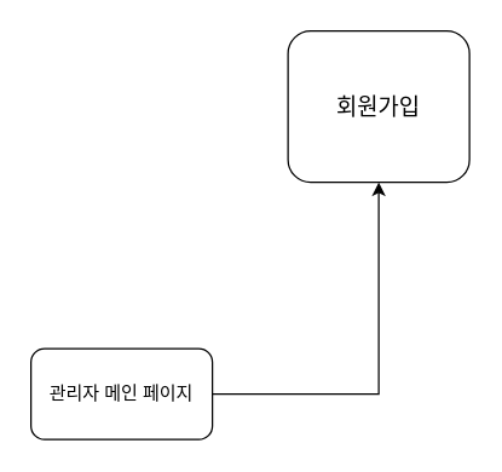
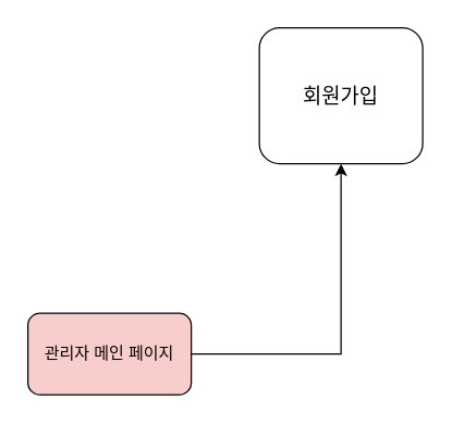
- <mxCell id="3" value="관리자 메인 페이지" style="rounded=1;whiteSpace=wrap;html=1;" vertex="1" parent="1"><mxGeometry x="20" y="230" width="120" height="60" as="geometry" /></mxCell>
+ <mxCell id="3" value="관리자 메인 페이지" style="rounded=1;whiteSpace=wrap;html=1;fillColor=#f8cecc;" vertex="1" parent="1"><mxGeometry x="20" y="230" width="120" height="60" as="geometry" /></mxCell>
